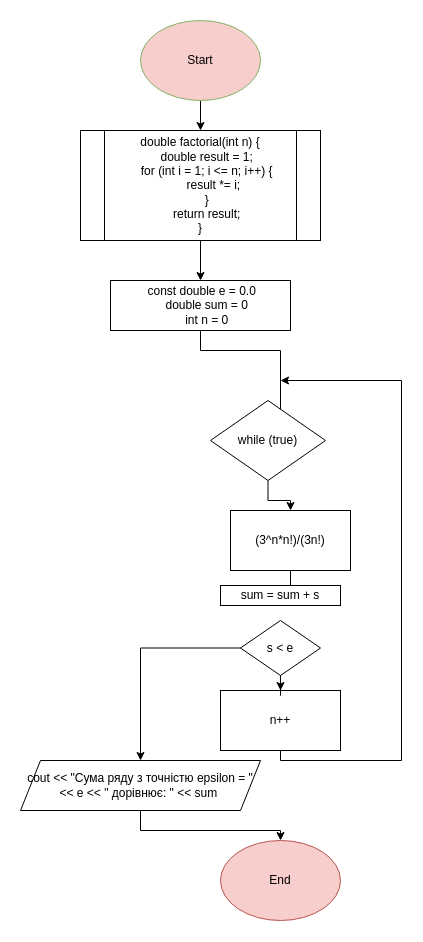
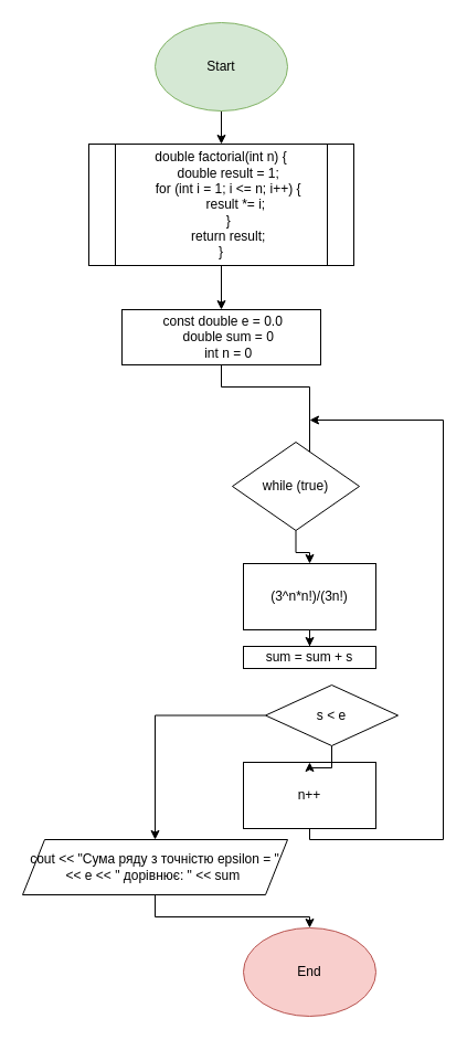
- <mxCell id="3" value="Start" style="ellipse;whiteSpace=wrap;html=1;fillColor=#f8cecc;strokeColor=#82b366;" parent="1" vertex="1"><mxGeometry x="140" width="120" height="80" as="geometry" y="20" /></mxCell>
+ <mxCell id="3" value="Start" style="ellipse;whiteSpace=wrap;html=1;fillColor=#d5e8d4;strokeColor=#82b366;" parent="1" vertex="1"><mxGeometry x="140" width="120" height="80" as="geometry" y="20" /></mxCell>
- <mxCell id="11" value="(3^n*n!)/(3n!)" style="rounded=0;whiteSpace=wrap;html=1;" parent="1" vertex="1"><mxGeometry x="230" y="510" width="120" height="60" as="geometry" /></mxCell>
+ <mxCell id="11" value="(3^n*n!)/(3n!)" style="rounded=0;whiteSpace=wrap;html=1;" parent="1" vertex="1"><mxGeometry x="220" y="510" width="120" height="60" as="geometry" /></mxCell>
- <mxCell id="17" value="s &amp;lt; e" style="rhombus;whiteSpace=wrap;html=1;" parent="1" vertex="1"><mxGeometry x="240" y="620" width="80" height="55" as="geometry" /></mxCell>
+ <mxCell id="17" value="s &amp;lt; e" style="rhombus;whiteSpace=wrap;html=1;" parent="1" vertex="1"><mxGeometry x="240" y="620" width="120" height="55" as="geometry" /></mxCell>
